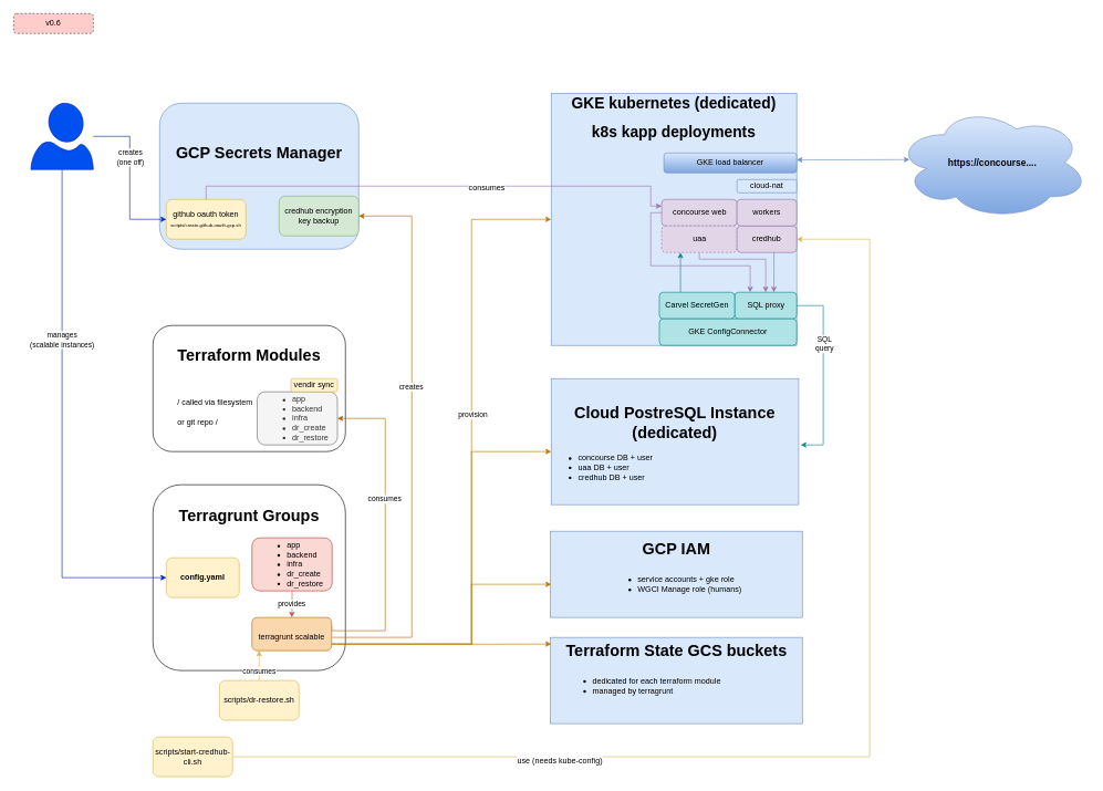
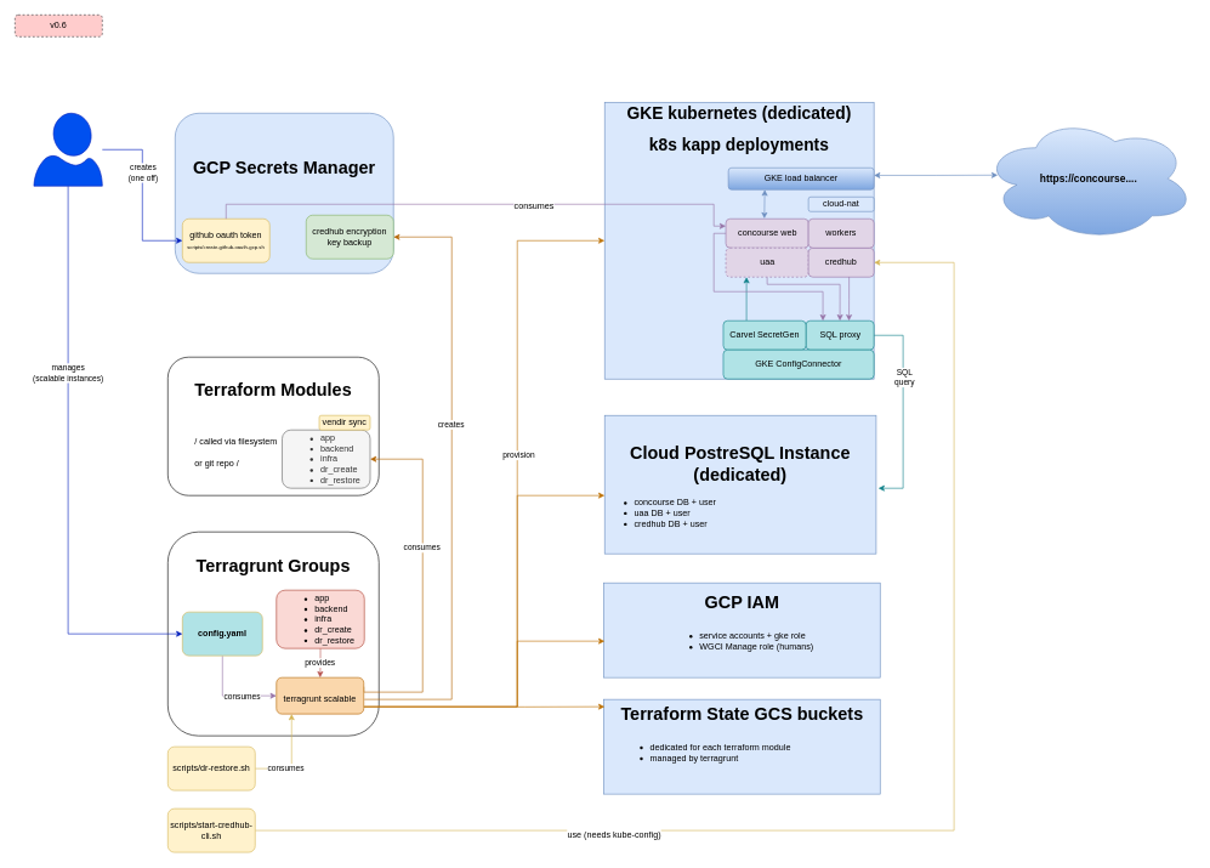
+ <mxCell id="29" value="" style="edgeStyle=orthogonalEdgeStyle;rounded=0;orthogonalLoop=1;jettySize=auto;html=1;entryX=0.25;entryY=1;entryDx=0;entryDy=0;startArrow=classic;startFill=1;endArrow=classic;endFill=1;exitX=0.466;exitY=-0.01;exitDx=0;exitDy=0;exitPerimeter=0;fillColor=#dae8fc;gradientColor=#7ea6e0;strokeColor=#6c8ebf;" edge="1" parent="1" source="30" target="34"><mxGeometry relative="1" as="geometry"><mxPoint x="1069" y="300" as="sourcePoint" /><Array as="points"><mxPoint x="1050" y="300" /></Array></mxGeometry></mxCell>
- <mxCell id="18" value="&lt;h5 style=&quot;font-size: 12px;&quot;&gt;config.&lt;font style=&quot;font-size: 12px;&quot;&gt;yaml&lt;/font&gt;&lt;/h5&gt;" style="rounded=1;whiteSpace=wrap;html=1;fontSize=24;fillColor=#fff2cc;strokeColor=#d6b656;" parent="1" vertex="1"><mxGeometry x="250" y="840" width="110" height="60" as="geometry" /></mxCell>
+ <mxCell id="18" value="&lt;h5 style=&quot;font-size: 12px;&quot;&gt;config.&lt;font style=&quot;font-size: 12px;&quot;&gt;yaml&lt;/font&gt;&lt;/h5&gt;" style="rounded=1;whiteSpace=wrap;html=1;fontSize=24;fillColor=#b0e3e6;strokeColor=#d6b656;" parent="1" vertex="1"><mxGeometry x="250" y="840" width="110" height="60" as="geometry" /></mxCell>
+ <mxCell id="16" style="edgeStyle=orthogonalEdgeStyle;rounded=0;orthogonalLoop=1;jettySize=auto;html=1;entryX=0;entryY=0.5;entryDx=0;entryDy=0;exitX=0.5;exitY=1;exitDx=0;exitDy=0;fillColor=#e1d5e7;strokeColor=#9673a6;" edge="1" parent="1" source="18" target="23"><mxGeometry relative="1" as="geometry" /></mxCell>
+ <mxCell id="17" value="consumes" style="edgeLabel;html=1;align=center;verticalAlign=middle;resizable=0;points=[];" vertex="1" connectable="0" parent="16"><mxGeometry x="0.251" relative="1" as="geometry"><mxPoint as="offset" /></mxGeometry></mxCell>
- <mxCell id="50" value="&lt;h5 style=&quot;font-size: 12px;&quot;&gt;&lt;span style=&quot;font-weight: normal;&quot;&gt;scripts/dr-restore.sh&lt;/span&gt;&lt;/h5&gt;" style="rounded=1;whiteSpace=wrap;html=1;fontSize=24;fillColor=#fff2cc;strokeColor=#d6b656;" vertex="1" parent="1"><mxGeometry x="330" y="1025" width="120" height="60" as="geometry" /></mxCell>
+ <mxCell id="50" value="&lt;h5 style=&quot;font-size: 12px;&quot;&gt;&lt;span style=&quot;font-weight: normal;&quot;&gt;scripts/dr-restore.sh&lt;/span&gt;&lt;/h5&gt;" style="rounded=1;whiteSpace=wrap;html=1;fontSize=24;fillColor=#fff2cc;strokeColor=#d6b656;" vertex="1" parent="1"><mxGeometry x="230" y="1025" width="120" height="60" as="geometry" /></mxCell>
